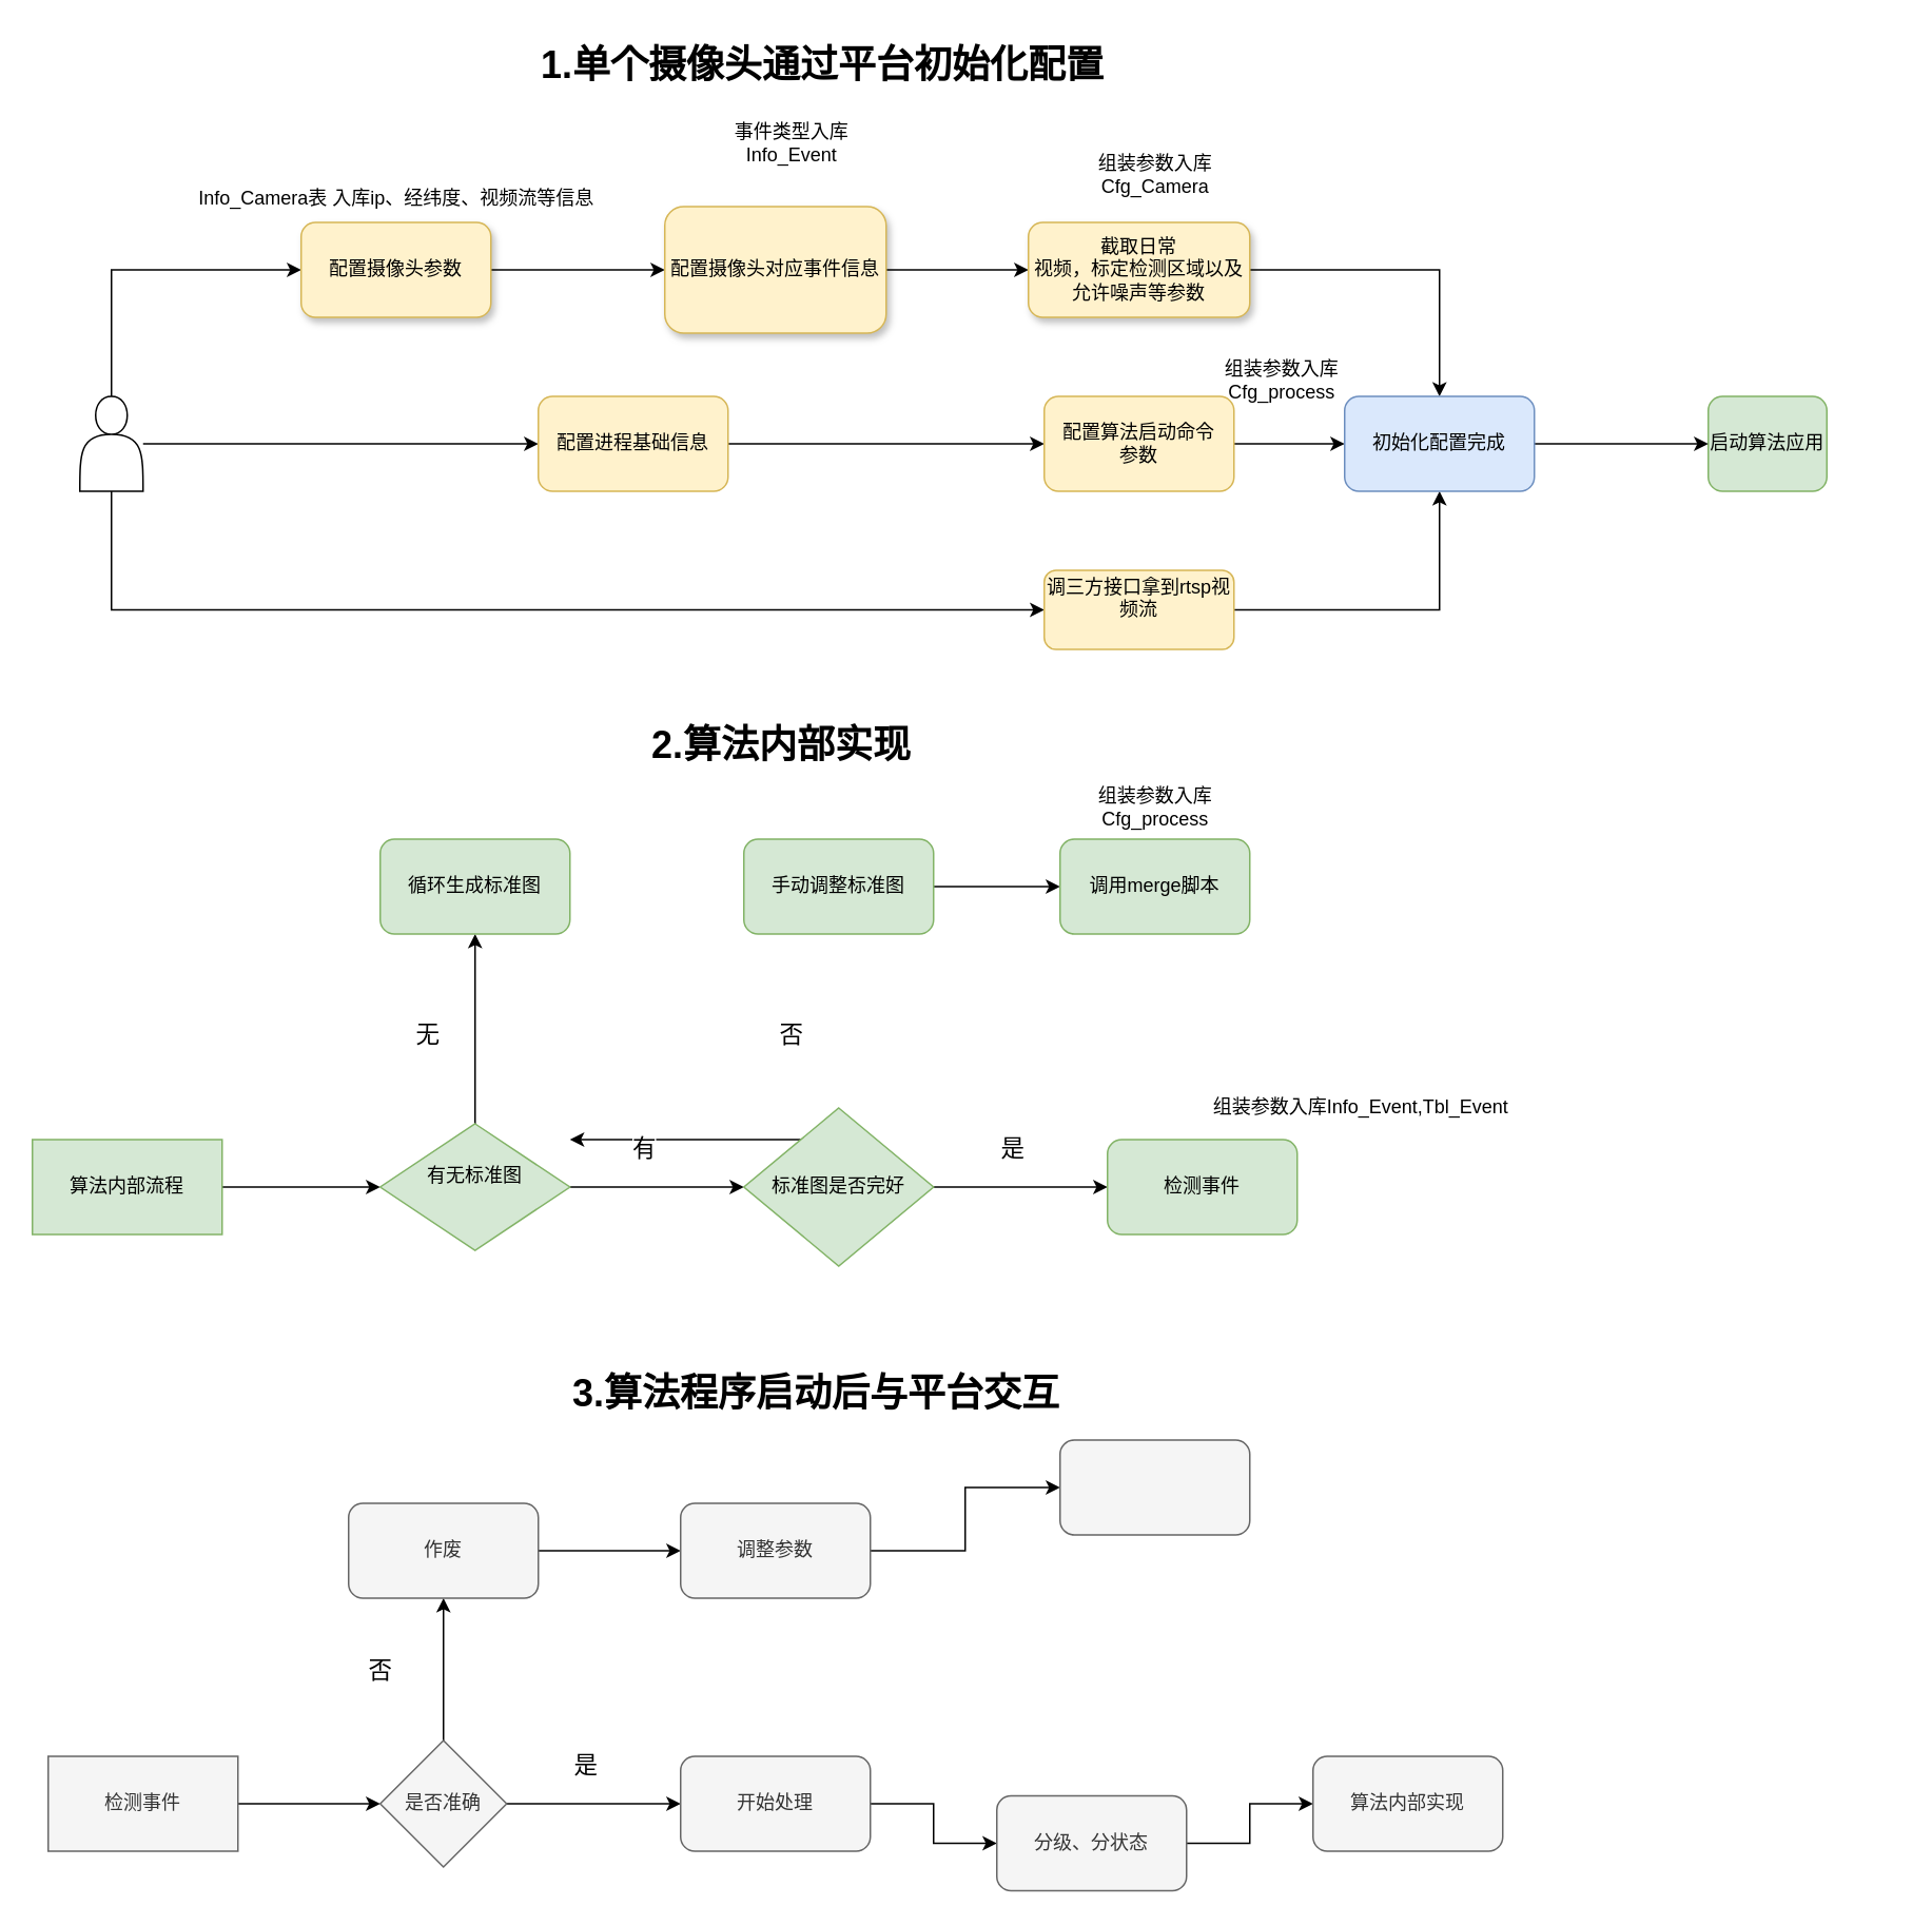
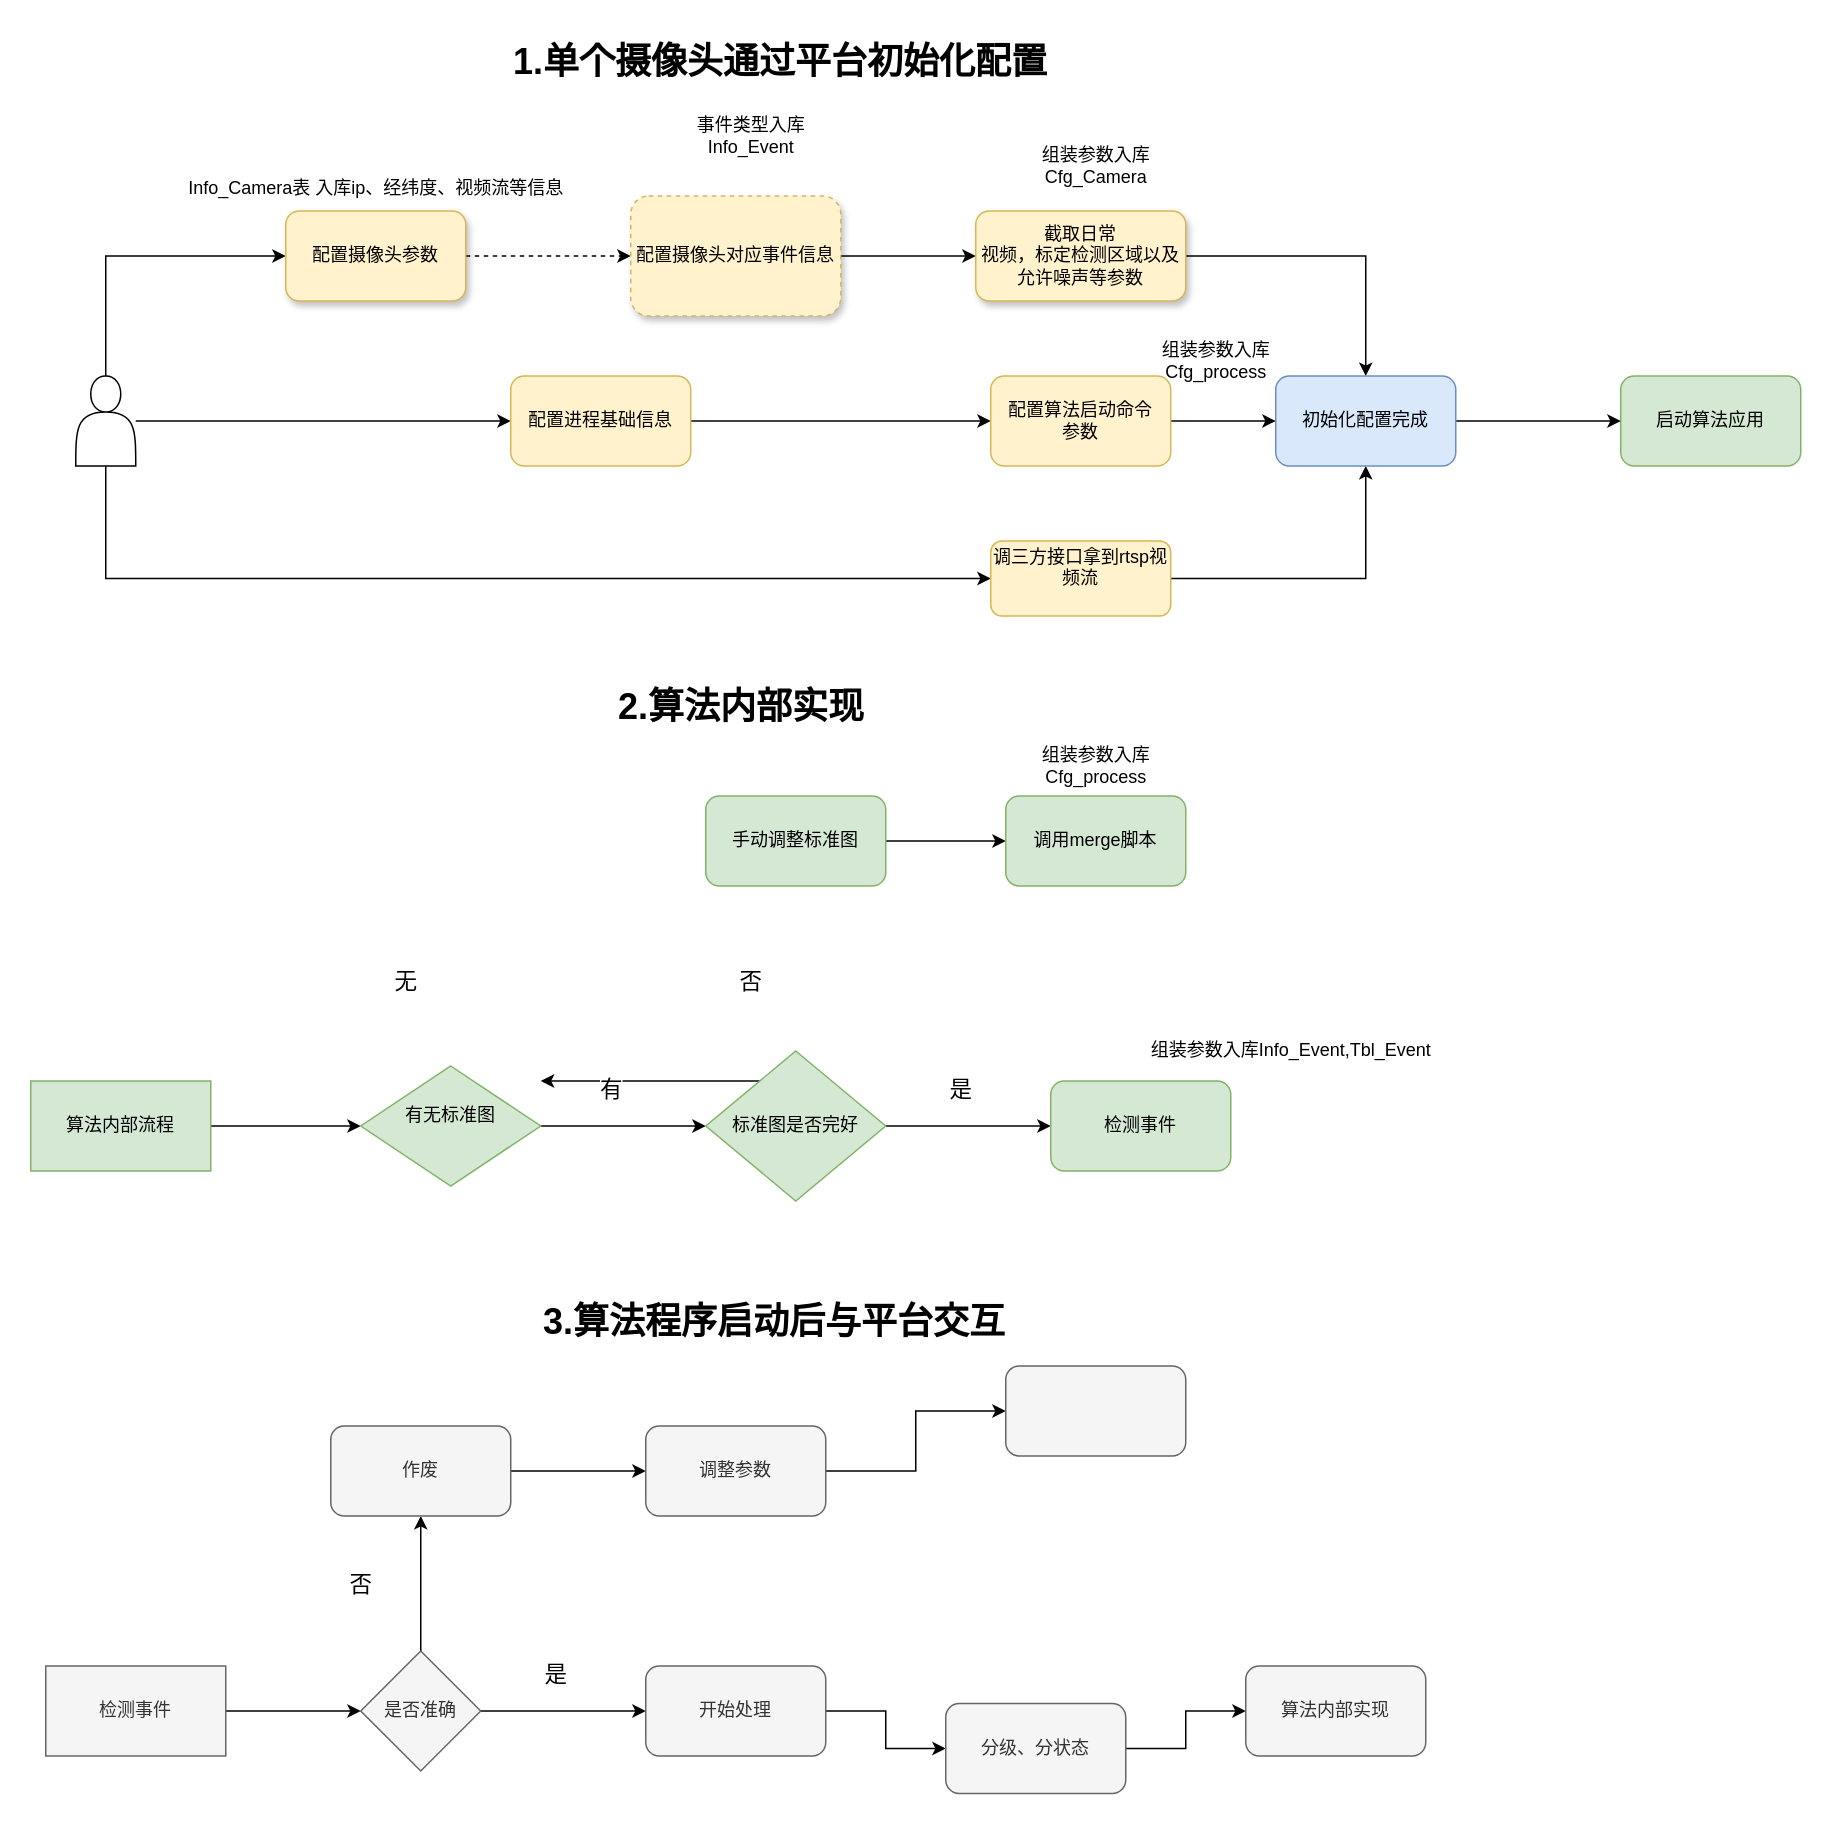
- <mxCell id="6" value="" style="edgeStyle=orthogonalEdgeStyle;rounded=0;orthogonalLoop=1;jettySize=auto;html=1;" edge="1" parent="1" source="7" target="11"><mxGeometry relative="1" as="geometry" /></mxCell>
+ <mxCell id="6" value="" style="edgeStyle=orthogonalEdgeStyle;rounded=0;orthogonalLoop=1;jettySize=auto;html=1;dashed=1;" edge="1" parent="1" source="7" target="11"><mxGeometry relative="1" as="geometry" /></mxCell>
- <mxCell id="11" value="配置摄像头对应事件信息" style="rounded=1;whiteSpace=wrap;html=1;fillColor=#fff2cc;strokeColor=#d6b656;shadow=1;labelBackgroundColor=none;gradientColor=none;" vertex="1" parent="1"><mxGeometry x="420" y="130" width="140" height="80" as="geometry" /></mxCell>
+ <mxCell id="11" value="配置摄像头对应事件信息" style="rounded=1;whiteSpace=wrap;html=1;fillColor=#fff2cc;strokeColor=#d6b656;shadow=1;labelBackgroundColor=none;gradientColor=none;dashed=1;" vertex="1" parent="1"><mxGeometry x="420" y="130" width="140" height="80" as="geometry" /></mxCell>
- <mxCell id="18" value="启动算法应用" style="whiteSpace=wrap;html=1;fillColor=#d5e8d4;strokeColor=#82b366;rounded=1;labelBackgroundColor=none;" vertex="1" parent="1"><mxGeometry x="1080" y="250" width="75" height="60" as="geometry" /></mxCell>
+ <mxCell id="18" value="启动算法应用" style="whiteSpace=wrap;html=1;fillColor=#d5e8d4;strokeColor=#82b366;rounded=1;labelBackgroundColor=none;" vertex="1" parent="1"><mxGeometry x="1080" y="250" width="120" height="60" as="geometry" /></mxCell>
- <mxCell id="28" value="循环生成标准图" style="rounded=1;whiteSpace=wrap;html=1;fillColor=#d5e8d4;strokeColor=#82b366;" vertex="1" parent="1"><mxGeometry x="240" y="530" width="120" height="60" as="geometry" /></mxCell>
- <mxCell id="26" style="edgeStyle=orthogonalEdgeStyle;rounded=0;orthogonalLoop=1;jettySize=auto;html=1;exitX=0.5;exitY=0;exitDx=0;exitDy=0;entryX=0.5;entryY=1;entryDx=0;entryDy=0;" edge="1" parent="1" source="27" target="28"><mxGeometry relative="1" as="geometry" /></mxCell>
